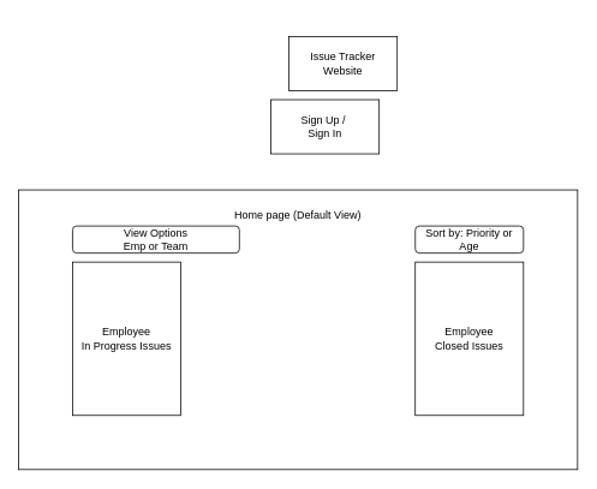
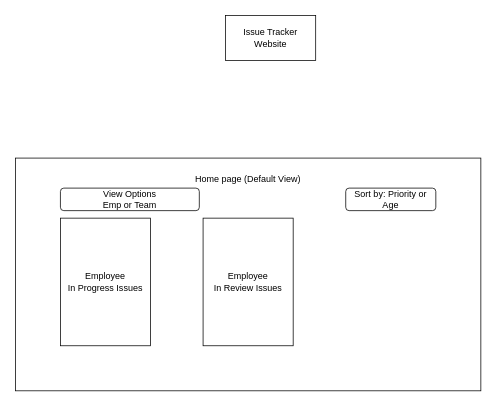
- <mxCell id="2" value="Issue Tracker&lt;br&gt;Website" style="rounded=0;whiteSpace=wrap;html=1;" vertex="1" parent="1"><mxGeometry x="320" y="40" width="120" height="60" as="geometry" /></mxCell>
+ <mxCell id="2" value="Issue Tracker&lt;br&gt;Website" style="rounded=0;whiteSpace=wrap;html=1;" vertex="1" parent="1"><mxGeometry x="300" y="20" width="120" height="60" as="geometry" /></mxCell>
- <mxCell id="3" value="Sign Up /&amp;nbsp;&lt;br&gt;Sign In" style="rounded=0;whiteSpace=wrap;html=1;" vertex="1" parent="1"><mxGeometry x="300" y="110" width="120" height="60" as="geometry" /></mxCell>
+ <mxCell id="6" value="Employee&lt;br&gt;In Review Issues" style="rounded=0;whiteSpace=wrap;html=1;" vertex="1" parent="1"><mxGeometry x="270" y="290" width="120" height="170" as="geometry" /></mxCell>
- <mxCell id="7" value="Employee&lt;br&gt;Closed Issues" style="rounded=0;whiteSpace=wrap;html=1;" vertex="1" parent="1"><mxGeometry x="460" y="290" width="120" height="170" as="geometry" /></mxCell>
